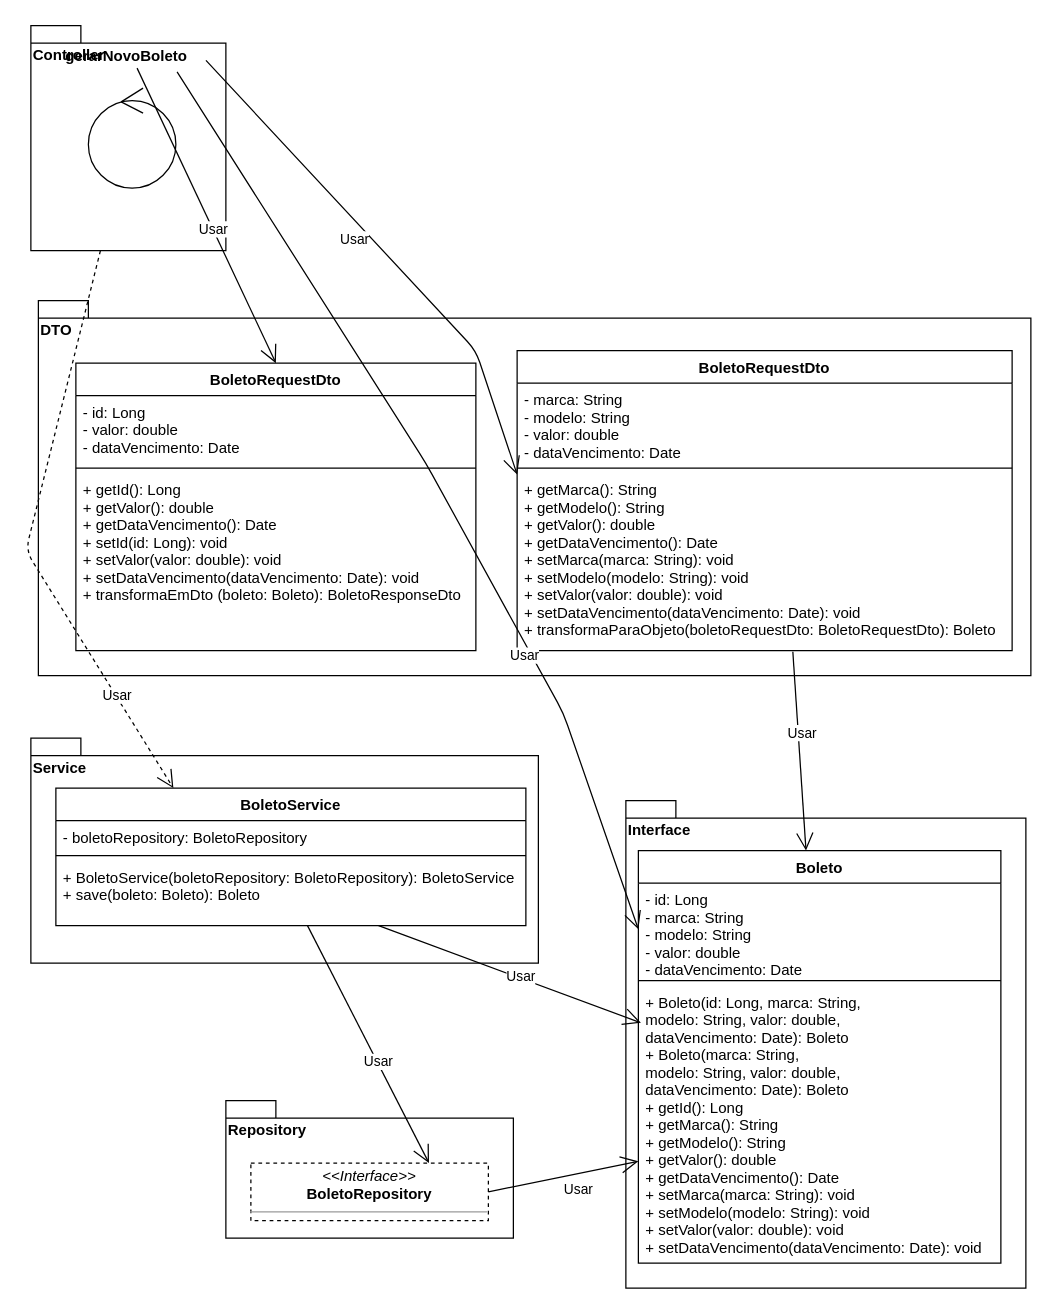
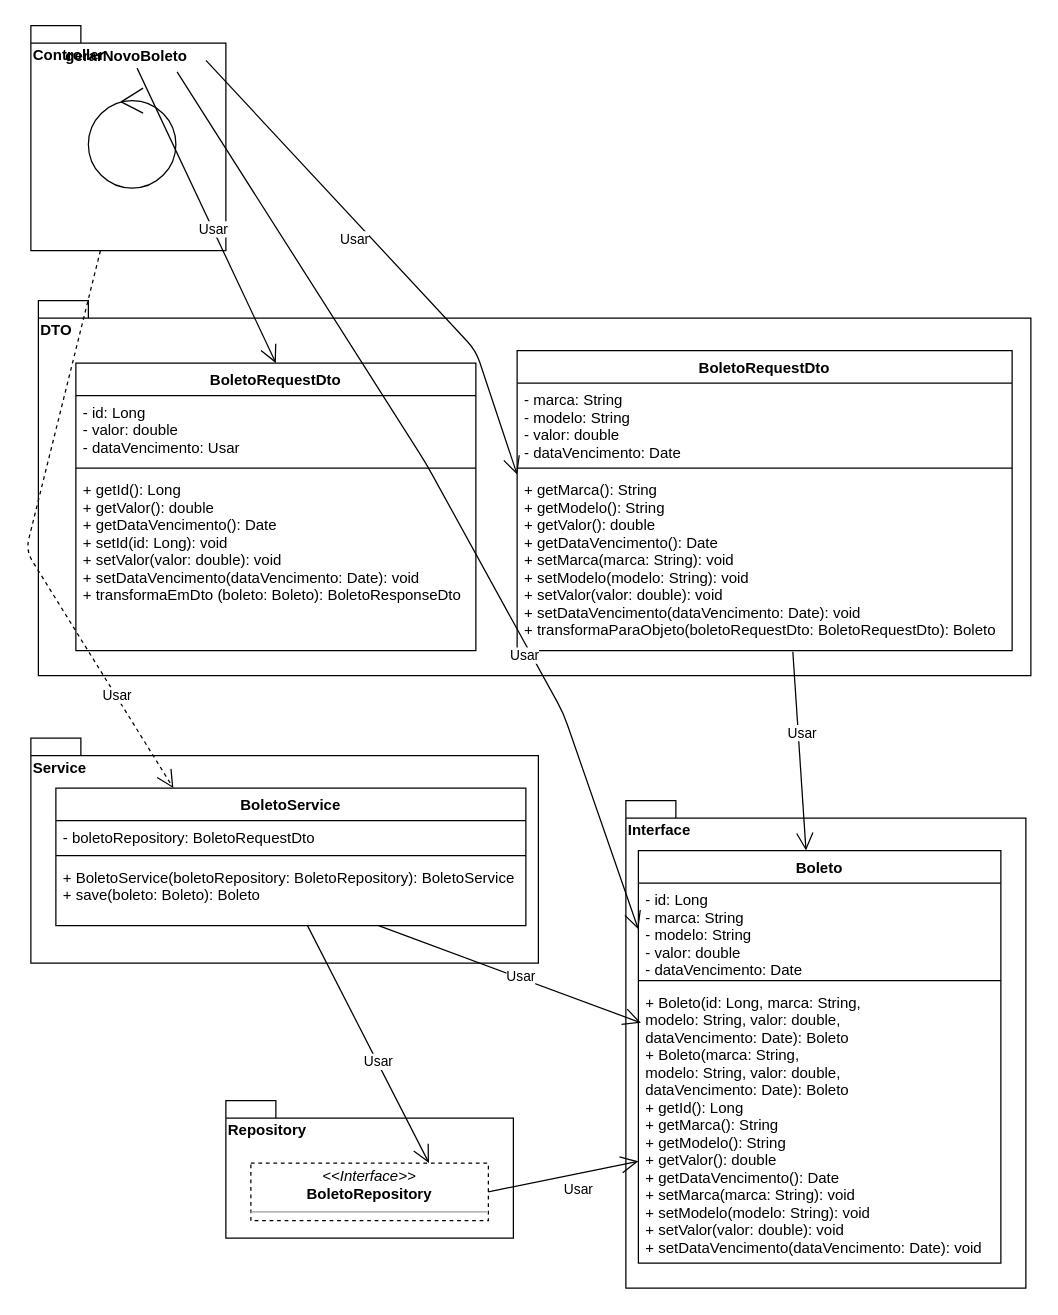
- <mxCell id="33" value="- id: Long&#10;- valor: double&#10;- dataVencimento: Date&#10;" style="text;strokeColor=none;fillColor=none;align=left;verticalAlign=top;spacingLeft=4;spacingRight=4;overflow=hidden;rotatable=0;points=[[0,0.5],[1,0.5]];portConstraint=eastwest;" vertex="1" parent="32"><mxGeometry y="26" width="320" height="54" as="geometry" /></mxCell>
+ <mxCell id="33" value="- id: Long&#10;- valor: double&#10;- dataVencimento: Usar&#10;" style="text;strokeColor=none;fillColor=none;align=left;verticalAlign=top;spacingLeft=4;spacingRight=4;overflow=hidden;rotatable=0;points=[[0,0.5],[1,0.5]];portConstraint=eastwest;" vertex="1" parent="32"><mxGeometry y="26" width="320" height="54" as="geometry" /></mxCell>
- <mxCell id="15" value="- boletoRepository: BoletoRepository" style="text;strokeColor=none;fillColor=none;align=left;verticalAlign=top;spacingLeft=4;spacingRight=4;overflow=hidden;rotatable=0;points=[[0,0.5],[1,0.5]];portConstraint=eastwest;" vertex="1" parent="14"><mxGeometry y="26" width="376" height="24" as="geometry" /></mxCell>
+ <mxCell id="15" value="- boletoRepository: BoletoRequestDto" style="text;strokeColor=none;fillColor=none;align=left;verticalAlign=top;spacingLeft=4;spacingRight=4;overflow=hidden;rotatable=0;points=[[0,0.5],[1,0.5]];portConstraint=eastwest;" vertex="1" parent="14"><mxGeometry y="26" width="376" height="24" as="geometry" /></mxCell>
